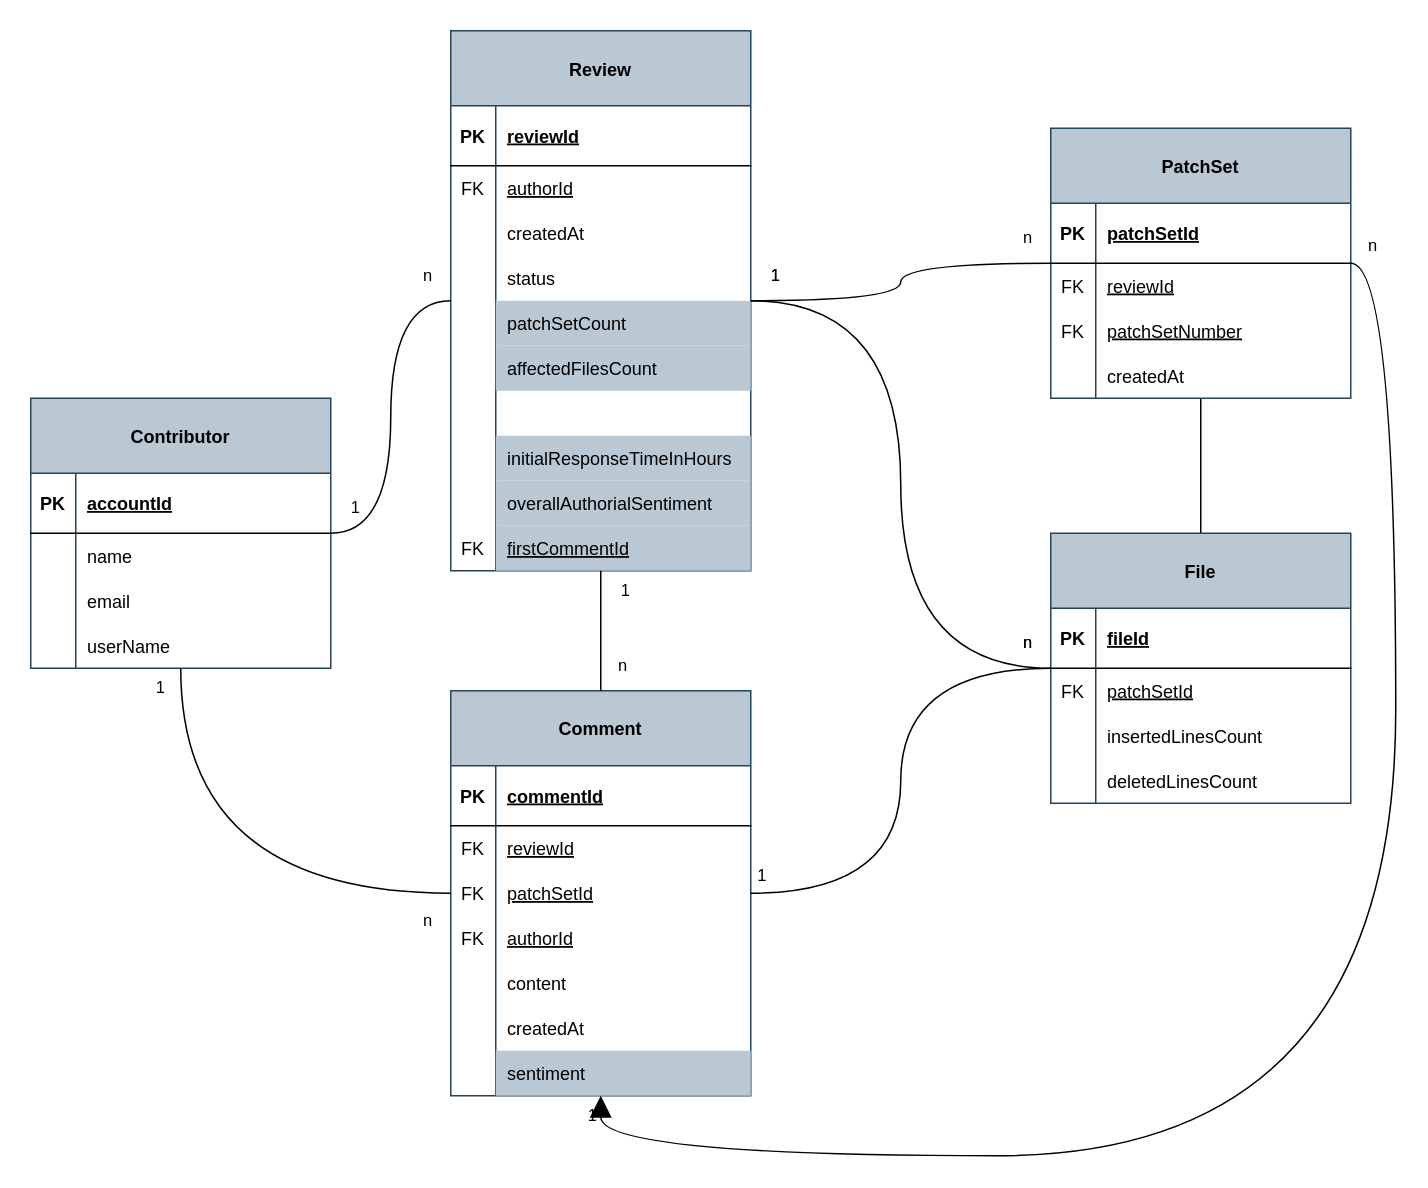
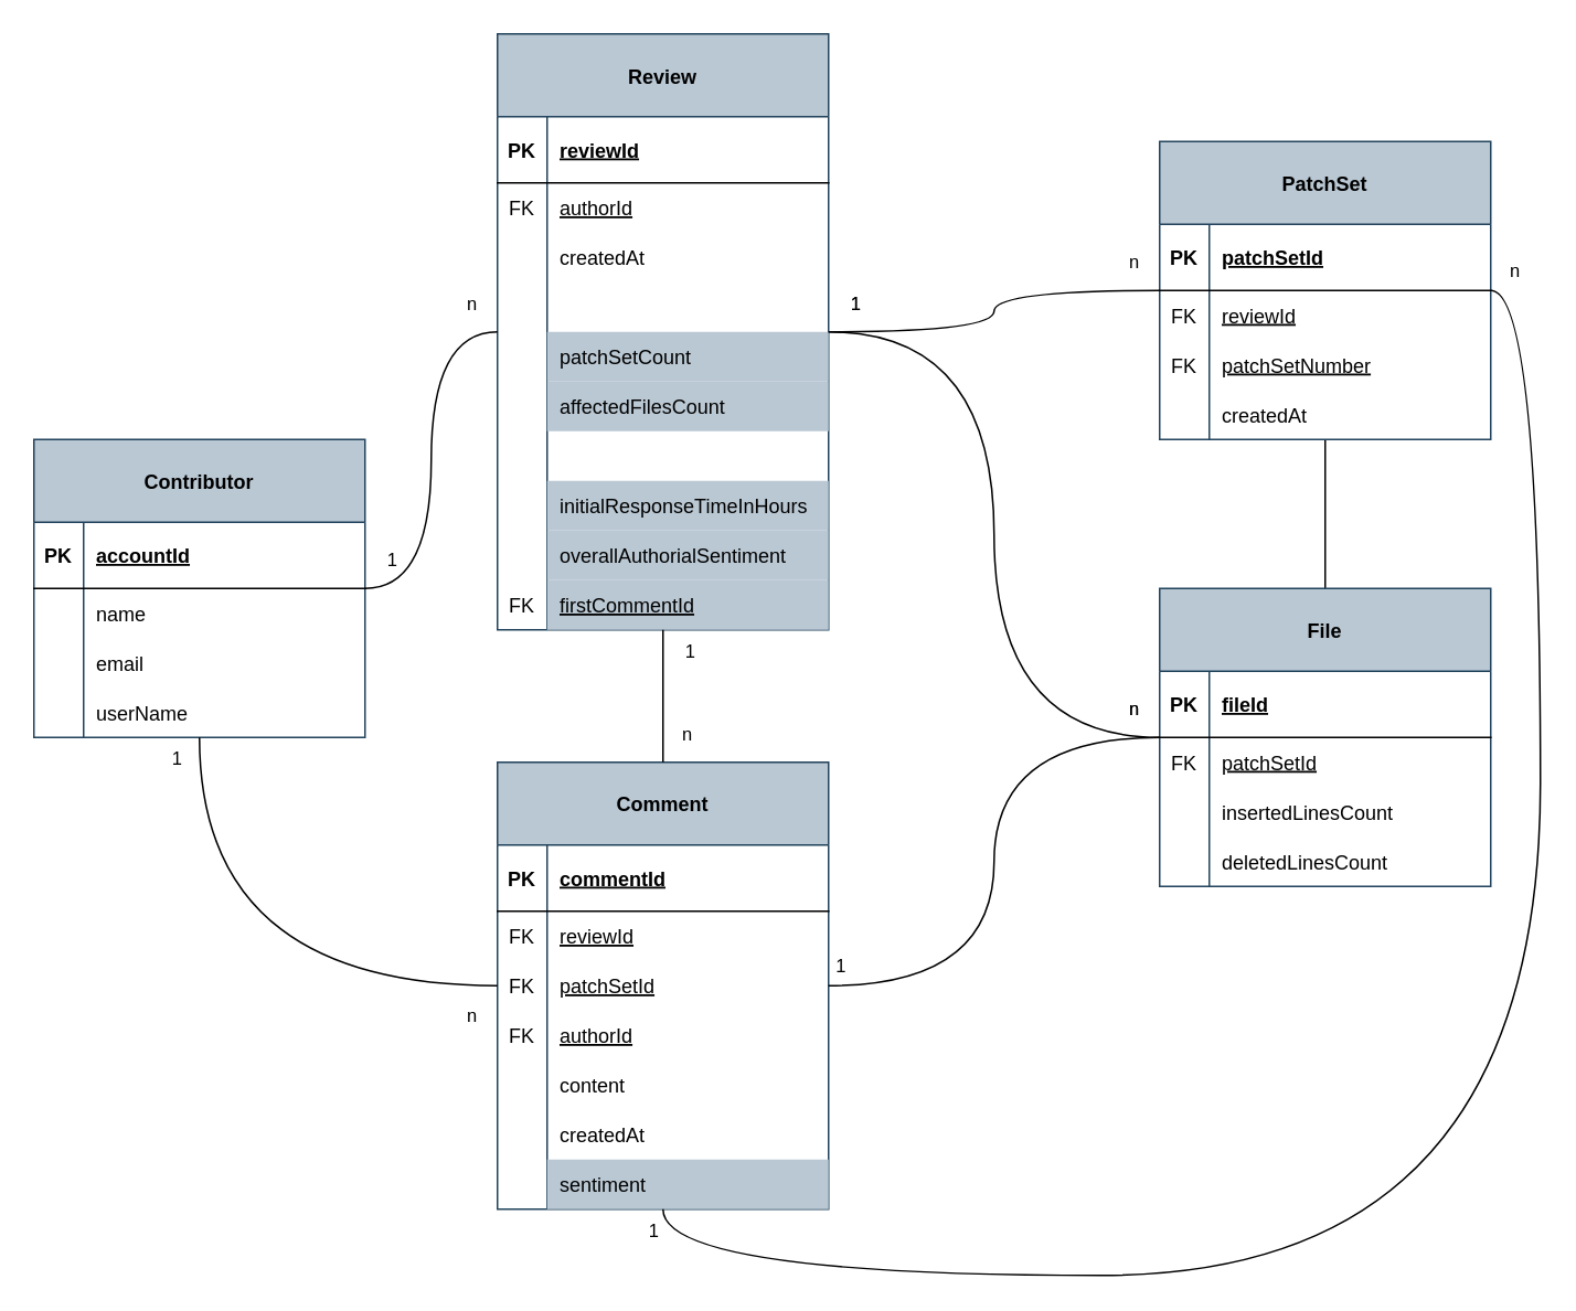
- <mxCell id="14" value="status" style="shape=partialRectangle;connectable=0;fillColor=none;top=0;left=0;bottom=0;right=0;align=left;spacingLeft=6;overflow=hidden;rounded=0;" parent="12" vertex="1"><mxGeometry x="30" width="170" height="30" as="geometry"><mxRectangle width="170" height="30" as="alternateBounds" /></mxGeometry></mxCell>
- <mxCell id="109" value="" style="endArrow=block;html=1;endSize=12;startArrow=none;startSize=14;startFill=0;edgeStyle=orthogonalEdgeStyle;fontFamily=Helvetica;strokeWidth=1;curved=1;" parent="1" source="55" target="32" edge="1"><mxGeometry relative="1" as="geometry"><mxPoint x="710" y="470" as="sourcePoint" /><mxPoint x="530" y="625" as="targetPoint" /><Array as="points"><mxPoint x="930" y="175" /><mxPoint x="930" y="770" /><mxPoint x="400" y="770" /></Array></mxGeometry></mxCell>
+ <mxCell id="109" value="" style="endArrow=none;html=1;endSize=12;startArrow=none;startSize=14;startFill=0;edgeStyle=orthogonalEdgeStyle;fontFamily=Helvetica;strokeWidth=1;curved=1;" parent="1" source="55" target="32" edge="1"><mxGeometry relative="1" as="geometry"><mxPoint x="710" y="470" as="sourcePoint" /><mxPoint x="530" y="625" as="targetPoint" /><Array as="points"><mxPoint x="930" y="175" /><mxPoint x="930" y="770" /><mxPoint x="400" y="770" /></Array></mxGeometry></mxCell>
